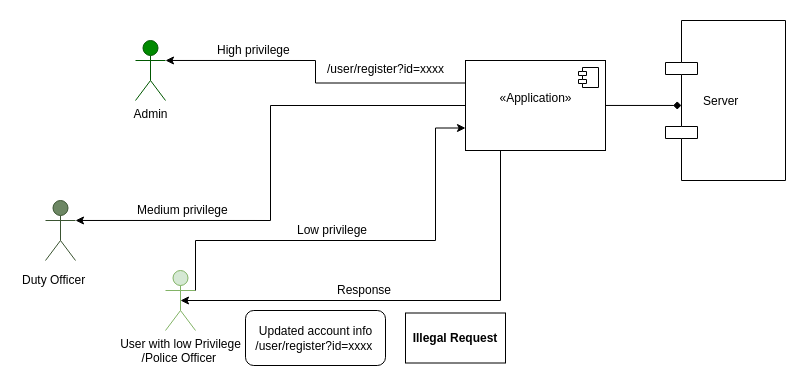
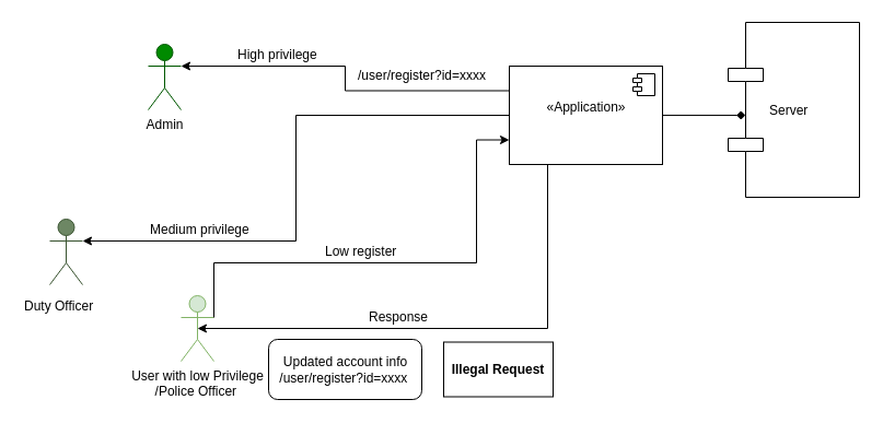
- <mxCell id="18" value="Low privilege" style="text;html=1;resizable=0;points=[];autosize=1;align=left;verticalAlign=top;spacingTop=-4;" vertex="1" parent="1"><mxGeometry x="295" y="220" width="90" height="20" as="geometry" /></mxCell>
+ <mxCell id="18" value="Low register" style="text;html=1;resizable=0;points=[];autosize=1;align=left;verticalAlign=top;spacingTop=-4;" vertex="1" parent="1"><mxGeometry x="295" y="220" width="90" height="20" as="geometry" /></mxCell>
